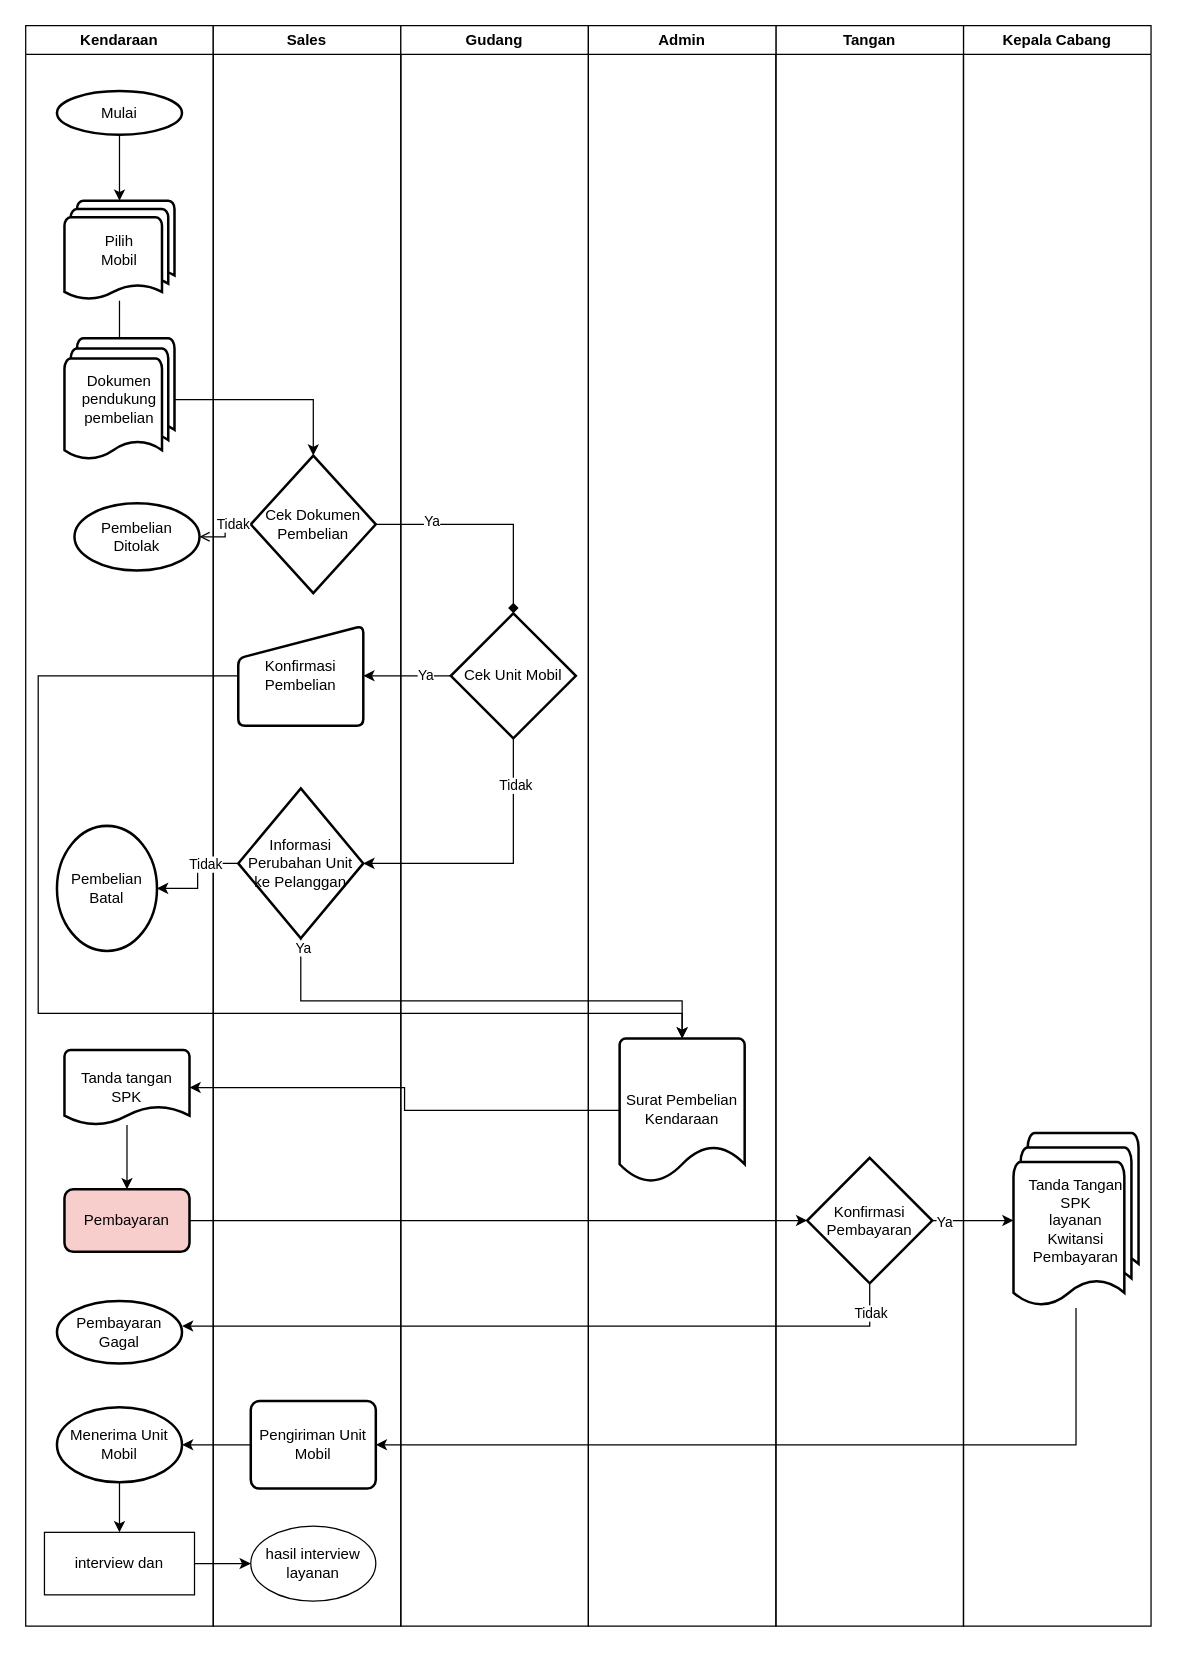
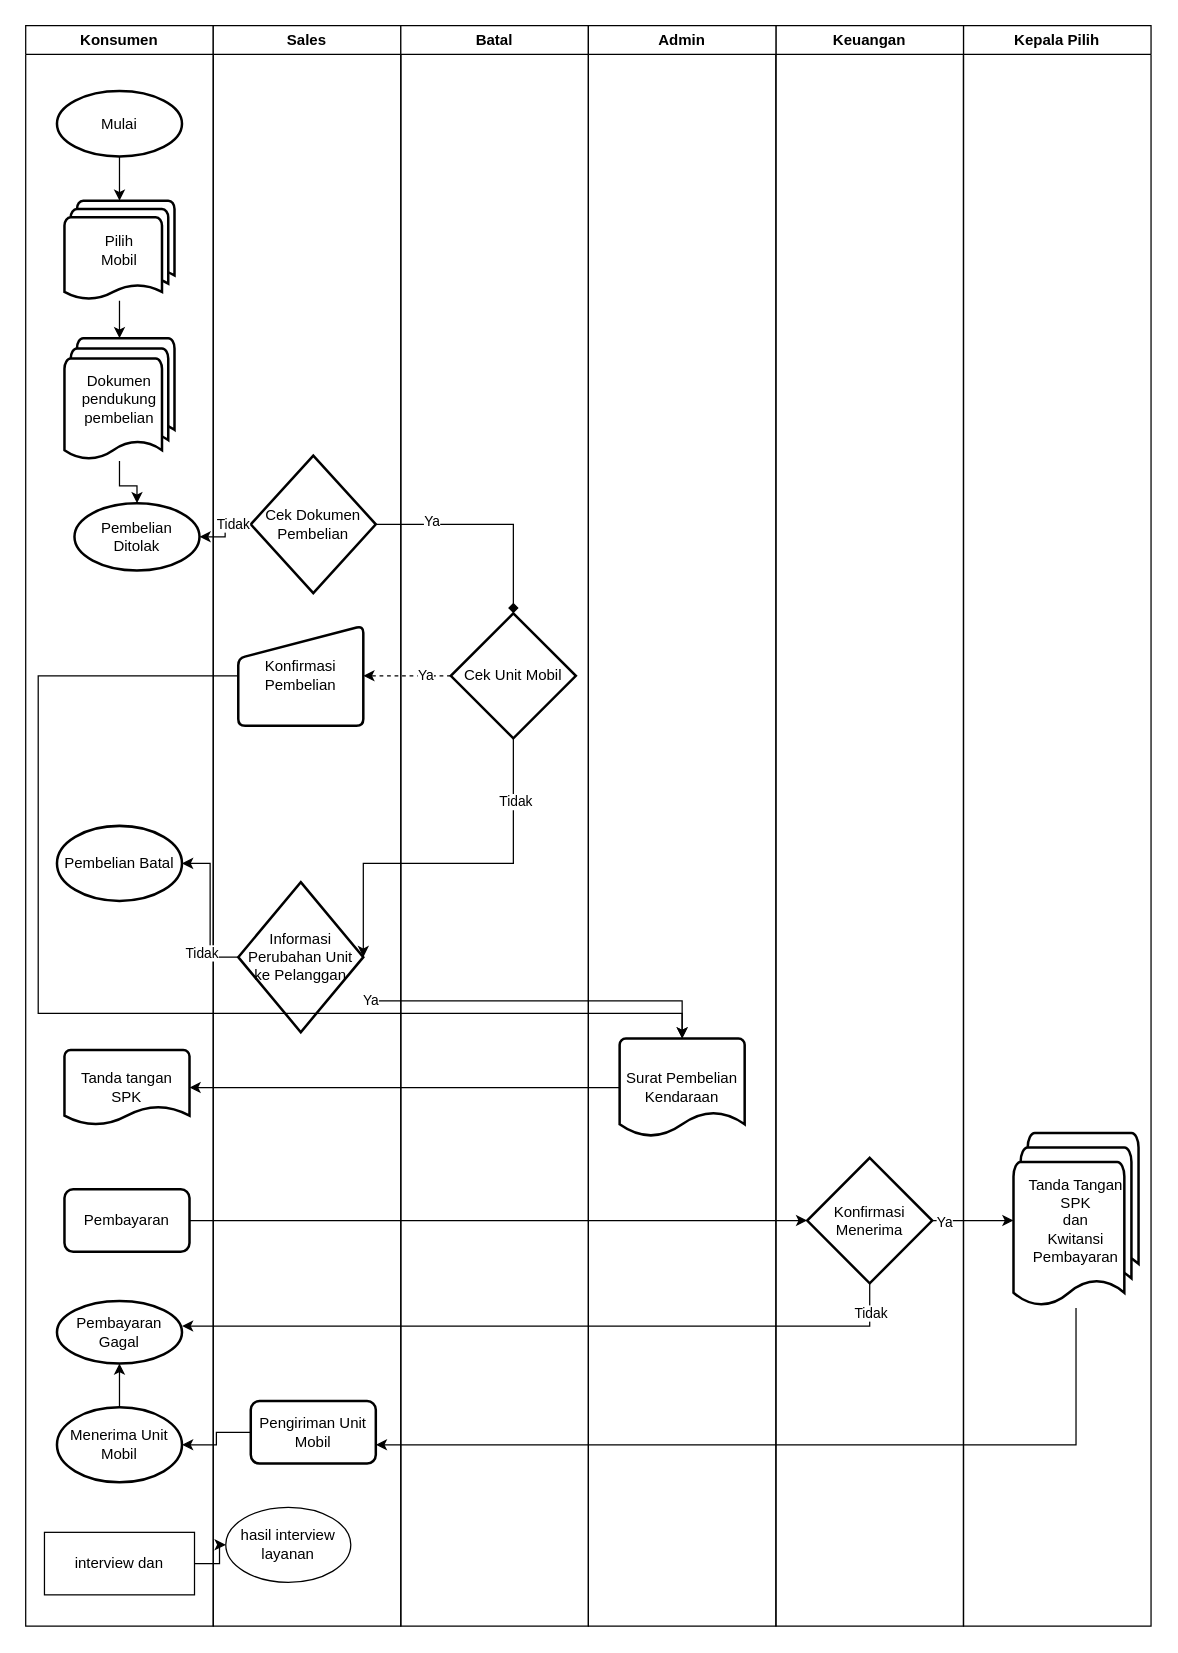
- <mxCell id="3" value="Kendaraan" style="swimlane;whiteSpace=wrap;html=1;container=0;" parent="2" vertex="1"><mxGeometry width="150" height="1280" as="geometry" /></mxCell>
+ <mxCell id="3" value="Konsumen" style="swimlane;whiteSpace=wrap;html=1;container=0;" parent="2" vertex="1"><mxGeometry width="150" height="1280" as="geometry" /></mxCell>
- <mxCell id="27" value="Gudang" style="swimlane;whiteSpace=wrap;html=1;container=0;" parent="2" vertex="1"><mxGeometry x="300" width="150" height="1280" as="geometry" /></mxCell>
+ <mxCell id="27" value="Batal" style="swimlane;whiteSpace=wrap;html=1;container=0;" parent="2" vertex="1"><mxGeometry x="300" width="150" height="1280" as="geometry" /></mxCell>
- <mxCell id="31" value="Tangan" style="swimlane;whiteSpace=wrap;html=1;container=0;" parent="2" vertex="1"><mxGeometry x="600" width="150" height="1280" as="geometry" /></mxCell>
+ <mxCell id="31" value="Keuangan" style="swimlane;whiteSpace=wrap;html=1;container=0;" parent="2" vertex="1"><mxGeometry x="600" width="150" height="1280" as="geometry" /></mxCell>
- <mxCell id="29" value="Kepala Cabang" style="swimlane;whiteSpace=wrap;html=1;container=0;" parent="2" vertex="1"><mxGeometry x="750" width="150" height="1280" as="geometry" /></mxCell>
+ <mxCell id="29" value="Kepala Pilih" style="swimlane;whiteSpace=wrap;html=1;container=0;" parent="2" vertex="1"><mxGeometry x="750" width="150" height="1280" as="geometry" /></mxCell>
- <mxCell id="5" value="Mulai" style="strokeWidth=2;html=1;shape=mxgraph.flowchart.start_2;whiteSpace=wrap;" parent="3" vertex="1"><mxGeometry x="25" y="52.34" width="100" height="35" as="geometry" /></mxCell>
+ <mxCell id="5" value="Mulai" style="strokeWidth=2;html=1;shape=mxgraph.flowchart.start_2;whiteSpace=wrap;" parent="3" vertex="1"><mxGeometry x="25" y="52.34" width="100" height="52.34" as="geometry" /></mxCell>
- <mxCell id="8" value="" style="edgeStyle=orthogonalEdgeStyle;rounded=0;orthogonalLoop=1;jettySize=auto;html=1;endArrow=none;" parent="3" source="6" target="7" edge="1"><mxGeometry relative="1" as="geometry" /></mxCell>
+ <mxCell id="8" value="" style="edgeStyle=orthogonalEdgeStyle;rounded=0;orthogonalLoop=1;jettySize=auto;html=1;" parent="3" source="6" target="7" edge="1"><mxGeometry relative="1" as="geometry" /></mxCell>
- <mxCell id="26" style="edgeStyle=orthogonalEdgeStyle;rounded=0;orthogonalLoop=1;jettySize=auto;html=1;entryX=0.5;entryY=0;entryDx=0;entryDy=0;entryPerimeter=0;" parent="2" source="7" target="19" edge="1"><mxGeometry relative="1" as="geometry" /></mxCell>
+ <mxCell id="26" style="edgeStyle=orthogonalEdgeStyle;rounded=0;orthogonalLoop=1;jettySize=auto;html=1;" parent="2" source="7" target="9" edge="1"><mxGeometry relative="1" as="geometry" /></mxCell>
- <mxCell id="24" style="edgeStyle=orthogonalEdgeStyle;rounded=0;orthogonalLoop=1;jettySize=auto;html=1;endArrow=open;" parent="2" source="19" target="9" edge="1"><mxGeometry relative="1" as="geometry"><mxPoint x="80" y="536.489" as="targetPoint" /></mxGeometry></mxCell>
+ <mxCell id="24" style="edgeStyle=orthogonalEdgeStyle;rounded=0;orthogonalLoop=1;jettySize=auto;html=1;" parent="2" source="19" target="9" edge="1"><mxGeometry relative="1" as="geometry"><mxPoint x="80" y="536.489" as="targetPoint" /></mxGeometry></mxCell>
- <mxCell id="39" style="edgeStyle=orthogonalEdgeStyle;rounded=0;orthogonalLoop=1;jettySize=auto;html=1;" parent="2" source="28" target="20" edge="1"><mxGeometry relative="1" as="geometry" /></mxCell>
+ <mxCell id="39" style="edgeStyle=orthogonalEdgeStyle;rounded=0;orthogonalLoop=1;jettySize=auto;html=1;dashed=1;" parent="2" source="28" target="20" edge="1"><mxGeometry relative="1" as="geometry" /></mxCell>
- <mxCell id="21" value="Informasi Perubahan Unit ke Pelanggan" style="strokeWidth=2;html=1;shape=mxgraph.flowchart.decision;whiteSpace=wrap;" parent="18" vertex="1"><mxGeometry x="20" y="610" width="100" height="120" as="geometry" /></mxCell>
+ <mxCell id="21" value="Informasi Perubahan Unit ke Pelanggan" style="strokeWidth=2;html=1;shape=mxgraph.flowchart.decision;whiteSpace=wrap;" parent="18" vertex="1"><mxGeometry x="20" y="685" width="100" height="120" as="geometry" /></mxCell>
- <mxCell id="10" value="Pembelian Batal" style="strokeWidth=2;html=1;shape=mxgraph.flowchart.start_1;whiteSpace=wrap;" parent="3" vertex="1"><mxGeometry x="25" y="640" width="80" height="100" as="geometry" /></mxCell>
+ <mxCell id="10" value="Pembelian Batal" style="strokeWidth=2;html=1;shape=mxgraph.flowchart.start_1;whiteSpace=wrap;" parent="3" vertex="1"><mxGeometry x="25" y="640" width="100" height="60" as="geometry" /></mxCell>
- <mxCell id="36" value="Surat Pembelian Kendaraan" style="strokeWidth=2;html=1;shape=mxgraph.flowchart.document2;whiteSpace=wrap;size=0.25;" parent="35" vertex="1"><mxGeometry x="25" y="809.996" width="100" height="115" as="geometry" /></mxCell>
+ <mxCell id="36" value="Surat Pembelian Kendaraan" style="strokeWidth=2;html=1;shape=mxgraph.flowchart.document2;whiteSpace=wrap;size=0.25;" parent="35" vertex="1"><mxGeometry x="25" y="809.996" width="100" height="78.511" as="geometry" /></mxCell>
- <mxCell id="15" style="edgeStyle=orthogonalEdgeStyle;rounded=0;orthogonalLoop=1;jettySize=auto;html=1;" parent="3" source="14" target="11" edge="1"><mxGeometry relative="1" as="geometry"><mxPoint x="90" y="920" as="targetPoint" /></mxGeometry></mxCell>
- <mxCell id="11" value="Pembayaran" style="rounded=1;whiteSpace=wrap;html=1;absoluteArcSize=1;arcSize=14;strokeWidth=2;fillColor=#f8cecc;" parent="3" vertex="1"><mxGeometry x="31" y="930.65" width="100" height="50" as="geometry" /></mxCell>
+ <mxCell id="11" value="Pembayaran" style="rounded=1;whiteSpace=wrap;html=1;absoluteArcSize=1;arcSize=14;strokeWidth=2;" parent="3" vertex="1"><mxGeometry x="31" y="930.65" width="100" height="50" as="geometry" /></mxCell>
- <mxCell id="32" value="Konfirmasi Pembayaran" style="strokeWidth=2;html=1;shape=mxgraph.flowchart.decision;whiteSpace=wrap;" parent="31" vertex="1"><mxGeometry x="25" y="905.43" width="100" height="100.43" as="geometry" /></mxCell>
+ <mxCell id="32" value="Konfirmasi Menerima" style="strokeWidth=2;html=1;shape=mxgraph.flowchart.decision;whiteSpace=wrap;" parent="31" vertex="1"><mxGeometry x="25" y="905.43" width="100" height="100.43" as="geometry" /></mxCell>
- <mxCell id="30" value="Tanda Tangan SPK &lt;br&gt;layanan &lt;br&gt;Kwitansi Pembayaran" style="strokeWidth=2;html=1;shape=mxgraph.flowchart.multi-document;whiteSpace=wrap;" parent="29" vertex="1"><mxGeometry x="40" y="885.64" width="100" height="140" as="geometry" /></mxCell>
+ <mxCell id="30" value="Tanda Tangan SPK &lt;br&gt;dan &lt;br&gt;Kwitansi Pembayaran" style="strokeWidth=2;html=1;shape=mxgraph.flowchart.multi-document;whiteSpace=wrap;" parent="29" vertex="1"><mxGeometry x="40" y="885.64" width="100" height="140" as="geometry" /></mxCell>
- <mxCell id="22" value="Pengiriman Unit Mobil" style="rounded=1;whiteSpace=wrap;html=1;absoluteArcSize=1;arcSize=14;strokeWidth=2;" parent="18" vertex="1"><mxGeometry x="30" y="1100" width="100" height="70" as="geometry" /></mxCell>
+ <mxCell id="22" value="Pengiriman Unit Mobil" style="rounded=1;whiteSpace=wrap;html=1;absoluteArcSize=1;arcSize=14;strokeWidth=2;" parent="18" vertex="1"><mxGeometry x="30" y="1100" width="100" height="50" as="geometry" /></mxCell>
- <mxCell id="17" style="edgeStyle=orthogonalEdgeStyle;rounded=0;orthogonalLoop=1;jettySize=auto;html=1;" edge="1" parent="3" source="13" target="16"><mxGeometry relative="1" as="geometry"><mxPoint x="75" y="1210" as="targetPoint" /></mxGeometry></mxCell>
+ <mxCell id="17" style="edgeStyle=orthogonalEdgeStyle;rounded=0;orthogonalLoop=1;jettySize=auto;html=1;" edge="1" parent="3" source="13" target="12"><mxGeometry relative="1" as="geometry"><mxPoint x="75" y="1210" as="targetPoint" /></mxGeometry></mxCell>
- <mxCell id="23" value="hasil interview layanan" style="ellipse;whiteSpace=wrap;html=1;" vertex="1" parent="18"><mxGeometry x="30" y="1200" width="100" height="60" as="geometry" /></mxCell>
+ <mxCell id="23" value="hasil interview layanan" style="ellipse;whiteSpace=wrap;html=1;" vertex="1" parent="18"><mxGeometry x="10" y="1185" width="100" height="60" as="geometry" /></mxCell>
